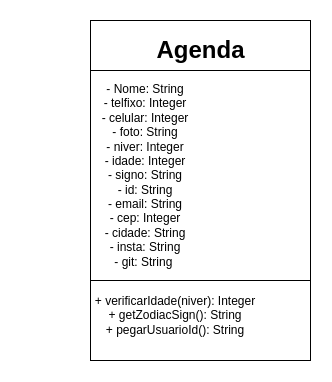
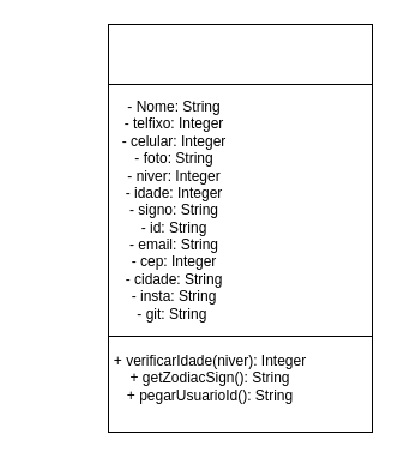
- <mxCell id="4" value="Agenda" style="text;strokeColor=none;fillColor=none;html=1;fontSize=24;fontStyle=1;verticalAlign=middle;align=center;" vertex="1" parent="1"><mxGeometry x="150" y="30" width="100" height="40" as="geometry" /></mxCell>
